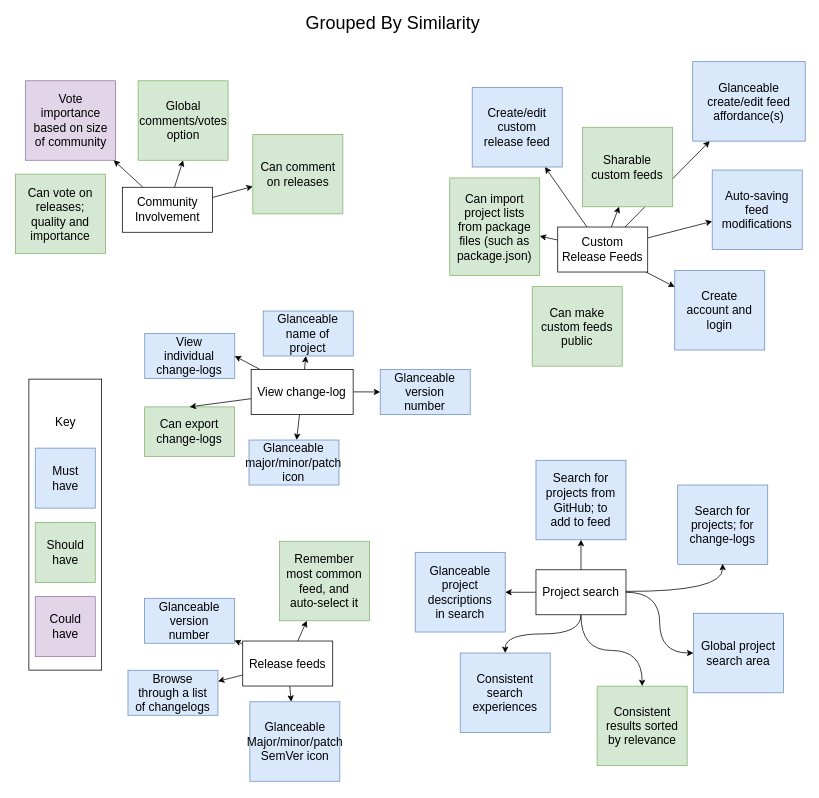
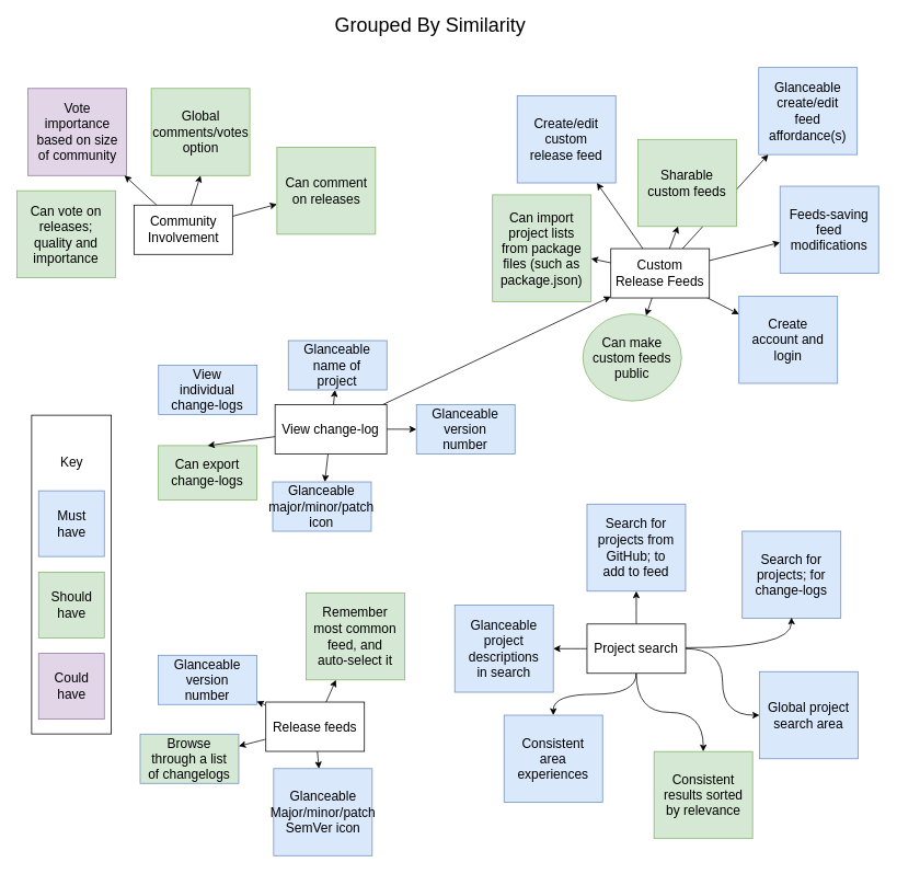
- <mxCell id="9" value="Glanceable create/edit feed affordance(s)" style="rounded=0;whiteSpace=wrap;html=1;fontSize=16;fillColor=#dae8fc;strokeColor=#6c8ebf;spacing=10;" vertex="1" parent="1"><mxGeometry x="923.125" y="81.7" width="150" height="106" as="geometry" /></mxCell>
+ <mxCell id="9" value="Glanceable create/edit feed affordance(s)" style="rounded=0;whiteSpace=wrap;html=1;fontSize=16;fillColor=#dae8fc;strokeColor=#6c8ebf;spacing=10;" vertex="1" parent="1"><mxGeometry x="923.125" y="81.7" width="120" height="106" as="geometry" /></mxCell>
- <mxCell id="60" value="Auto-saving feed modifications " style="rounded=0;whiteSpace=wrap;html=1;fontSize=16;fillColor=#dae8fc;strokeColor=#6c8ebf;spacing=10;" vertex="1" parent="1"><mxGeometry x="949.125" y="226.2" width="120" height="106" as="geometry" /></mxCell>
+ <mxCell id="60" value="Feeds-saving feed modifications " style="rounded=0;whiteSpace=wrap;html=1;fontSize=16;fillColor=#dae8fc;strokeColor=#6c8ebf;spacing=10;" vertex="1" parent="1"><mxGeometry x="949.125" y="226.2" width="120" height="106" as="geometry" /></mxCell>
+ <mxCell id="29" style="orthogonalLoop=1;jettySize=auto;html=1;fontSize=16;" edge="1" parent="1" source="32" target="16"><mxGeometry relative="1" as="geometry" /></mxCell>
- <mxCell id="16" value="Can make custom feeds public" style="rounded=0;whiteSpace=wrap;html=1;fontSize=16;fillColor=#d5e8d4;strokeColor=#82b366;spacing=10;" vertex="1" parent="1"><mxGeometry x="709.125" y="381.7" width="120" height="106" as="geometry" /></mxCell>
+ <mxCell id="16" value="Can make custom feeds public" style="ellipse;whiteSpace=wrap;html=1;fontSize=16;fillColor=#d5e8d4;strokeColor=#82b366;spacing=10;" vertex="1" parent="1"><mxGeometry x="709.125" y="381.7" width="120" height="106" as="geometry" /></mxCell>
- <mxCell id="52" style="orthogonalLoop=1;jettySize=auto;html=1;entryX=1;entryY=0.5;entryDx=0;entryDy=0;strokeColor=#000000;fontSize=16;" edge="1" parent="1" source="56" target="50"><mxGeometry relative="1" as="geometry" /></mxCell>
+ <mxCell id="52" style="orthogonalLoop=1;jettySize=auto;html=1;strokeColor=#000000;fontSize=16;" edge="1" parent="1" source="56" target="32"><mxGeometry relative="1" as="geometry" /></mxCell>
- <mxCell id="2" value="Browse through a list of changelogs" style="rounded=0;whiteSpace=wrap;html=1;fontSize=16;fillColor=#dae8fc;strokeColor=#6c8ebf;spacing=10;" vertex="1" parent="1"><mxGeometry x="170.125" y="893.2" width="120" height="60" as="geometry" /></mxCell>
+ <mxCell id="2" value="Browse through a list of changelogs" style="rounded=0;whiteSpace=wrap;html=1;fontSize=16;fillColor=#d5e8d4;strokeColor=#6c8ebf;spacing=10;" vertex="1" parent="1"><mxGeometry x="170.125" y="893.2" width="120" height="60" as="geometry" /></mxCell>
- <mxCell id="40" value="Consistent search experiences" style="rounded=0;whiteSpace=wrap;html=1;fontSize=16;fillColor=#dae8fc;strokeColor=#6c8ebf;spacing=10;" vertex="1" parent="1"><mxGeometry x="613.125" y="870.2" width="120" height="106" as="geometry" /></mxCell>
+ <mxCell id="40" value="Consistent area experiences" style="rounded=0;whiteSpace=wrap;html=1;fontSize=16;fillColor=#dae8fc;strokeColor=#6c8ebf;spacing=10;" vertex="1" parent="1"><mxGeometry x="613.125" y="870.2" width="120" height="106" as="geometry" /></mxCell>
